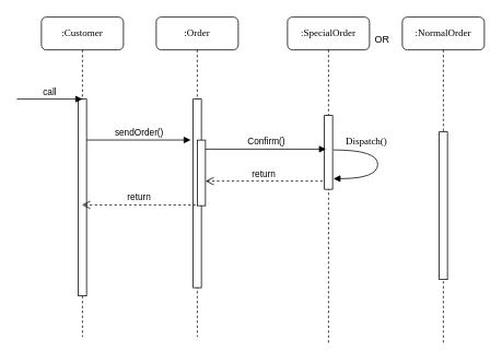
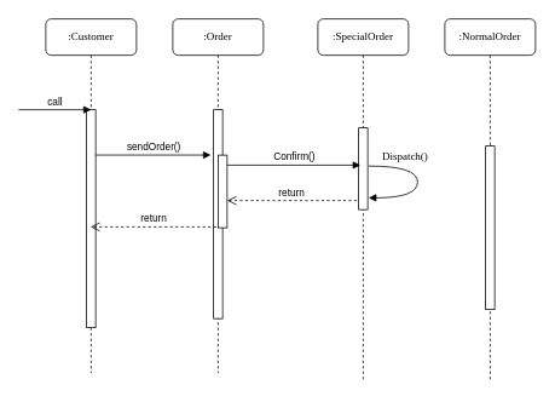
- <mxCell id="17" value="OR" style="text;html=1;align=center;verticalAlign=middle;resizable=0;points=[];autosize=1;" vertex="1" parent="1"><mxGeometry x="450" y="37" width="30" height="20" as="geometry" /></mxCell>
